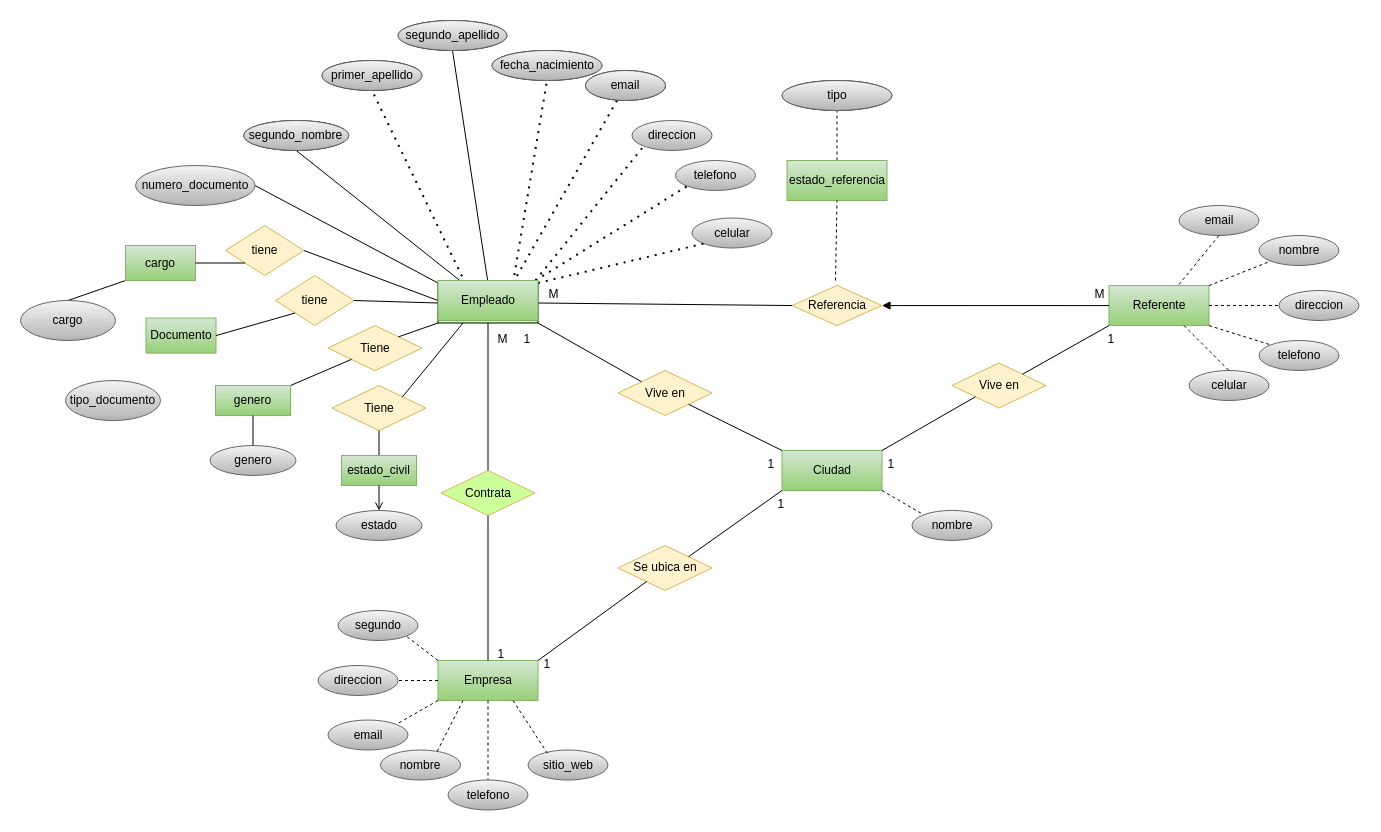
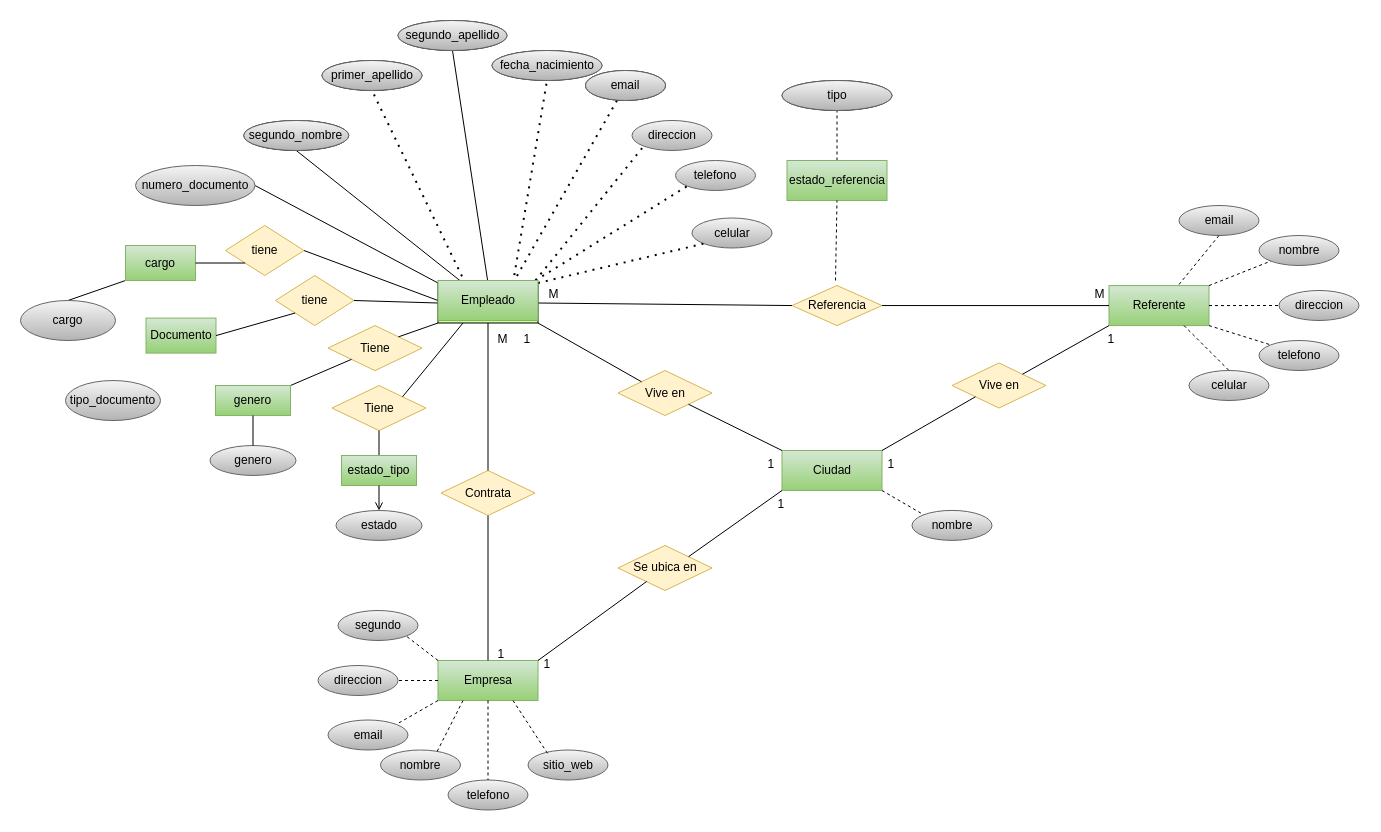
- <mxCell id="38" value="" style="endArrow=block;html=1;entryX=1;entryY=0.5;entryDx=0;entryDy=0;exitX=0;exitY=0.5;exitDx=0;exitDy=0;" parent="1" source="7" target="36" edge="1"><mxGeometry width="50" height="50" relative="1" as="geometry"><mxPoint x="921.5" y="400" as="sourcePoint" /><mxPoint x="761.5" y="350" as="targetPoint" /></mxGeometry></mxCell>
+ <mxCell id="38" value="" style="endArrow=none;html=1;entryX=1;entryY=0.5;entryDx=0;entryDy=0;exitX=0;exitY=0.5;exitDx=0;exitDy=0;" parent="1" source="7" target="36" edge="1"><mxGeometry width="50" height="50" relative="1" as="geometry"><mxPoint x="921.5" y="400" as="sourcePoint" /><mxPoint x="761.5" y="350" as="targetPoint" /></mxGeometry></mxCell>
- <mxCell id="80" value="estado_civil" style="whiteSpace=wrap;html=1;align=center;fillColor=#d5e8d4;strokeColor=#82b366;gradientColor=#97d077;" vertex="1" parent="1"><mxGeometry x="341" y="455" width="75" height="30" as="geometry" /></mxCell>
+ <mxCell id="80" value="estado_tipo" style="whiteSpace=wrap;html=1;align=center;fillColor=#d5e8d4;strokeColor=#82b366;gradientColor=#97d077;" vertex="1" parent="1"><mxGeometry x="341" y="455" width="75" height="30" as="geometry" /></mxCell>
- <mxCell id="57" value="Contrata" style="rhombus;whiteSpace=wrap;html=1;fillColor=#ccff99;strokeColor=#d6b656;" parent="1" vertex="1"><mxGeometry x="440.5" y="470" width="94" height="45.04" as="geometry" /></mxCell>
+ <mxCell id="57" value="Contrata" style="rhombus;whiteSpace=wrap;html=1;fillColor=#fff2cc;strokeColor=#d6b656;" parent="1" vertex="1"><mxGeometry x="440.5" y="470" width="94" height="45.04" as="geometry" /></mxCell>
